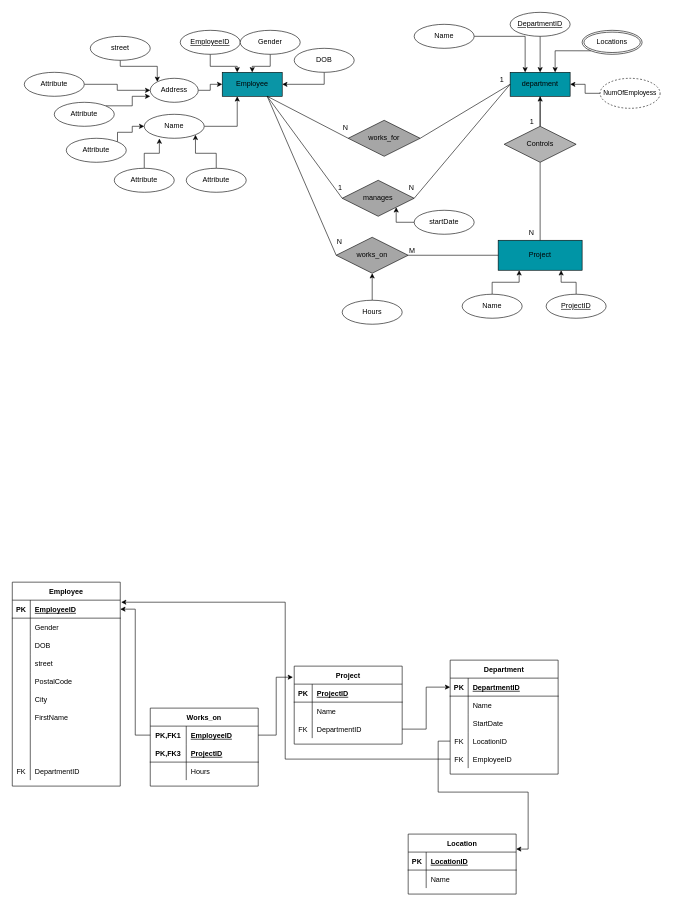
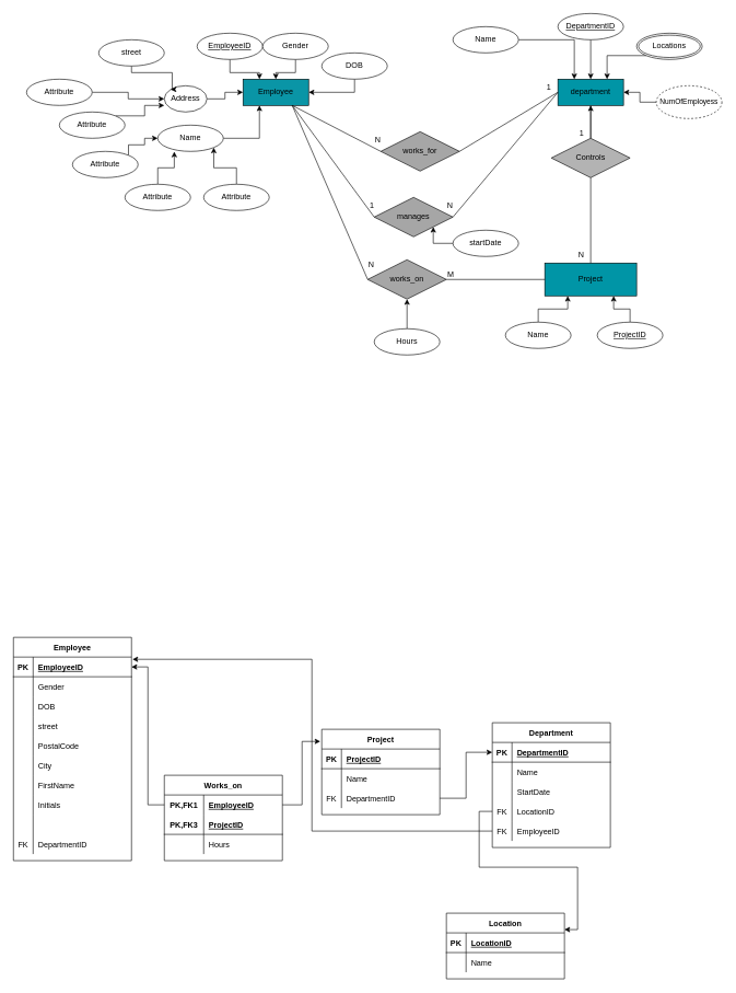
- <mxCell id="10" value="Address" style="ellipse;whiteSpace=wrap;html=1;align=center;fillColor=#FFFFFF;" vertex="1" parent="1"><mxGeometry x="250" y="130" width="80" height="40" as="geometry" /></mxCell>
+ <mxCell id="10" value="Address" style="ellipse;whiteSpace=wrap;html=1;align=center;fillColor=#FFFFFF;" vertex="1" parent="1"><mxGeometry x="250" y="130" width="65" height="40" as="geometry" /></mxCell>
+ <mxCell id="89" value="Initials" style="shape=partialRectangle;connectable=0;fillColor=none;top=0;left=0;bottom=0;right=0;align=left;spacingLeft=6;overflow=hidden;" vertex="1" parent="87"><mxGeometry x="30" width="150" height="30" as="geometry" /></mxCell>
